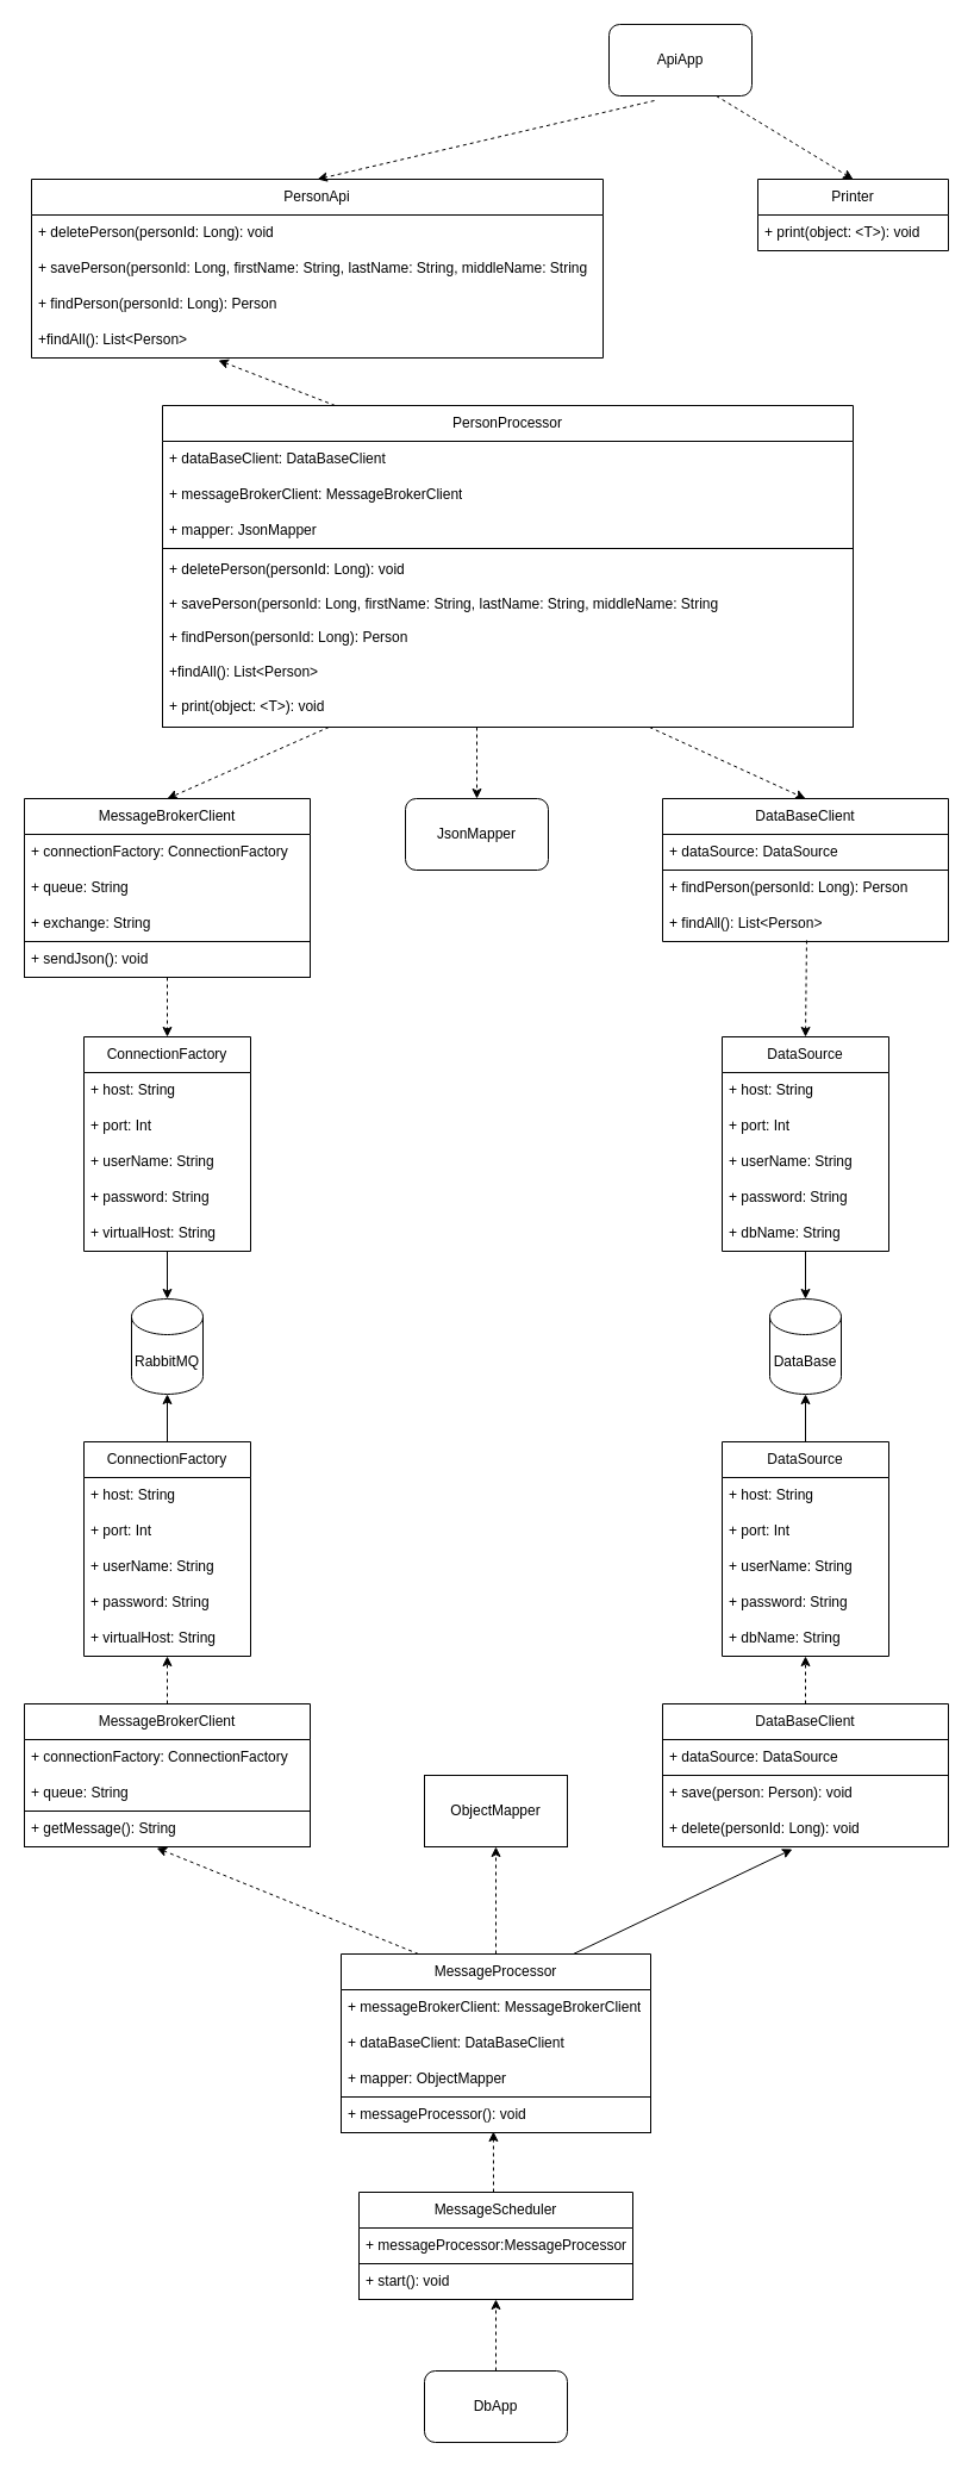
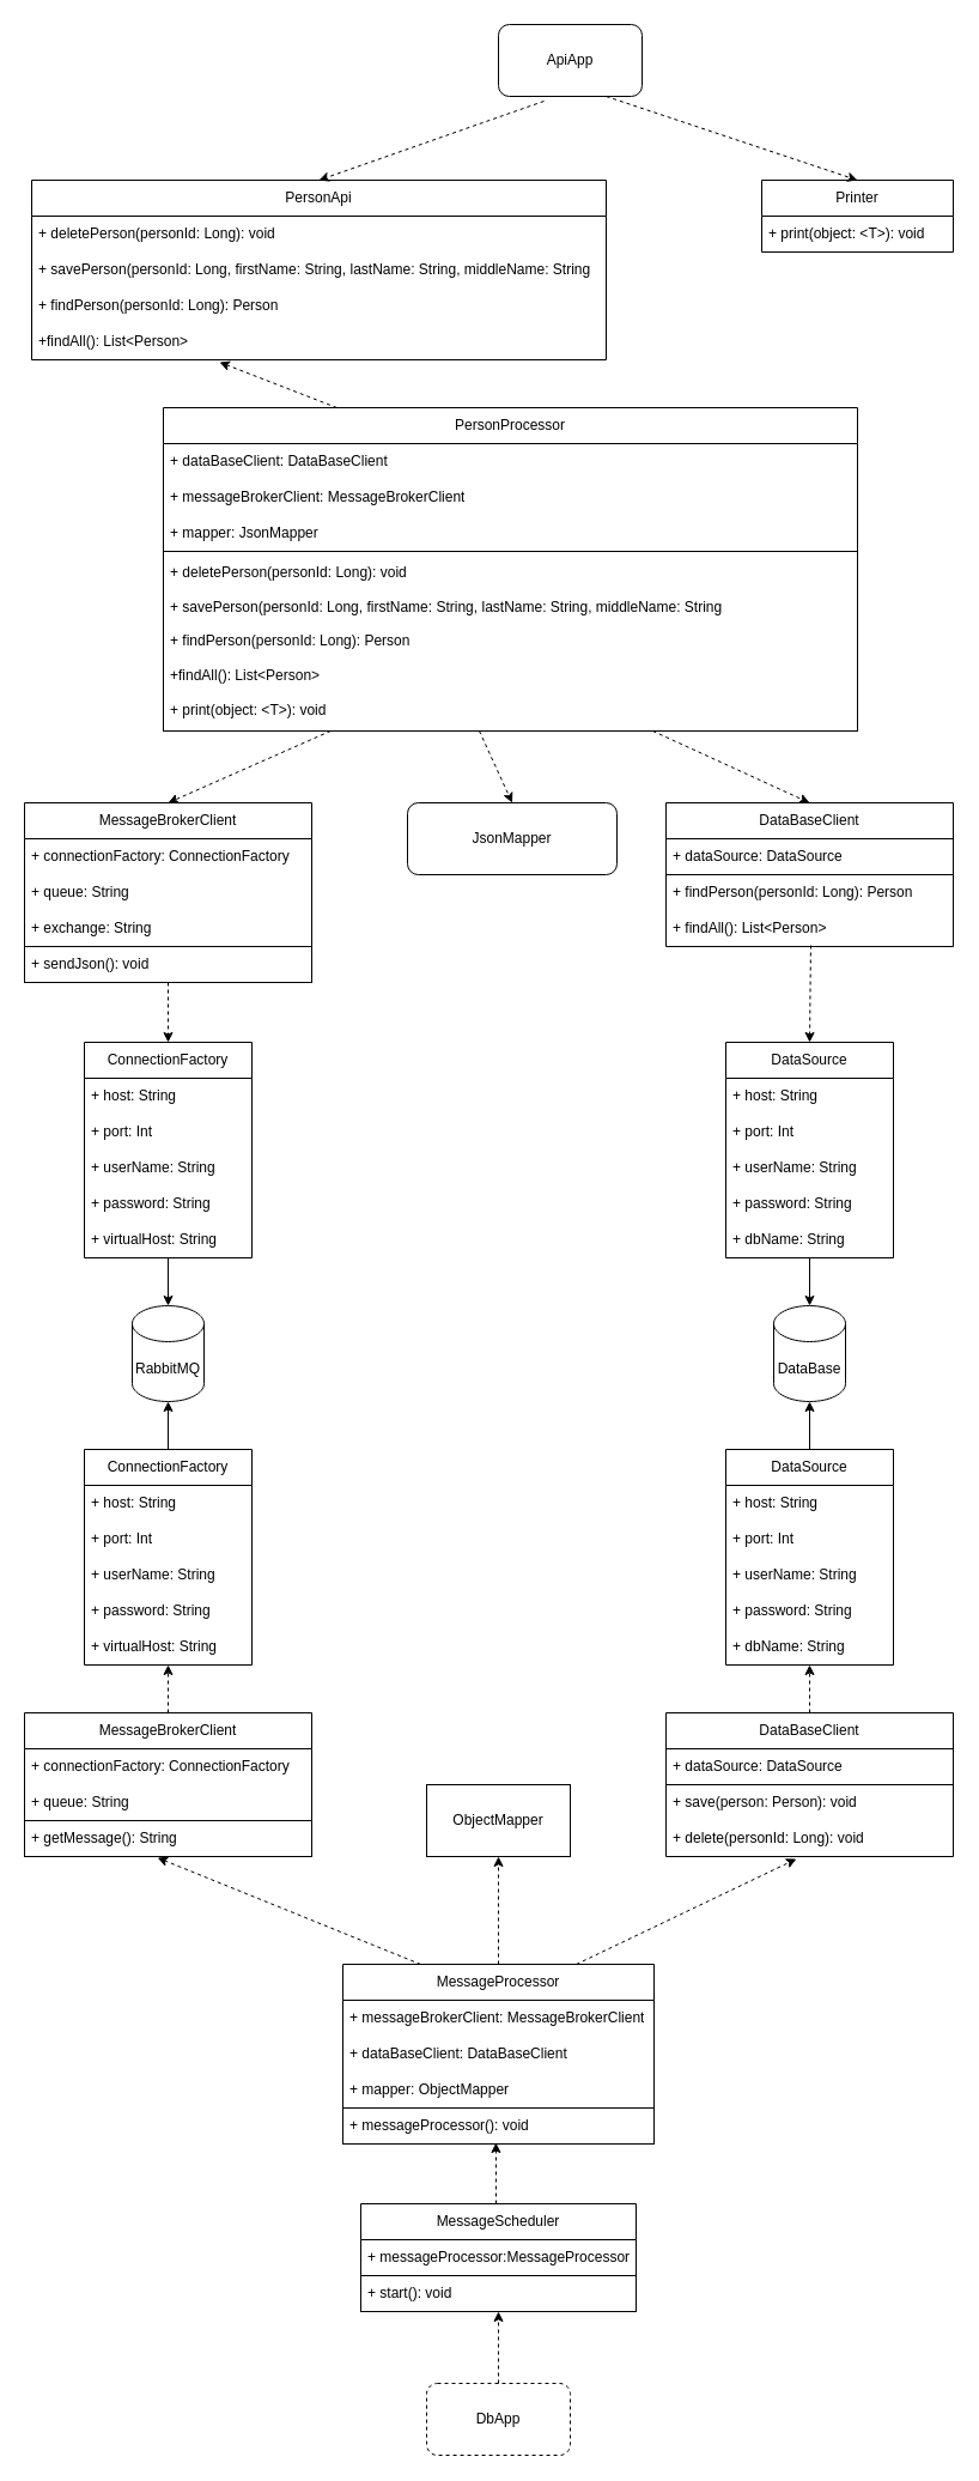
- <mxCell id="4" value="ApiApp" style="rounded=1;whiteSpace=wrap;html=1;" parent="1" vertex="1"><mxGeometry x="511" y="20" width="120" height="60" as="geometry" /></mxCell>
+ <mxCell id="4" value="ApiApp" style="rounded=1;whiteSpace=wrap;html=1;" parent="1" vertex="1"><mxGeometry x="416" y="20" width="120" height="60" as="geometry" /></mxCell>
- <mxCell id="6" value="JsonMapper" style="rounded=1;whiteSpace=wrap;html=1;" parent="1" vertex="1"><mxGeometry x="340" y="670" width="120" height="60" as="geometry" /></mxCell>
+ <mxCell id="6" value="JsonMapper" style="rounded=1;whiteSpace=wrap;html=1;" parent="1" vertex="1"><mxGeometry x="340" y="670" width="175" height="60" as="geometry" /></mxCell>
- <mxCell id="79" value="" style="endArrow=classic;html=1;rounded=0;exitX=0.75;exitY=0;exitDx=0;exitDy=0;entryX=0.454;entryY=1.067;entryDx=0;entryDy=0;dashed=0;entryPerimeter=0;" parent="1" source="7" target="74" edge="1"><mxGeometry width="50" height="50" relative="1" as="geometry"><mxPoint x="426" y="1650" as="sourcePoint" /><mxPoint x="426" y="1560" as="targetPoint" /></mxGeometry></mxCell>
+ <mxCell id="79" value="" style="endArrow=classic;html=1;rounded=0;exitX=0.75;exitY=0;exitDx=0;exitDy=0;entryX=0.454;entryY=1.067;entryDx=0;entryDy=0;dashed=1;entryPerimeter=0;" parent="1" source="7" target="74" edge="1"><mxGeometry width="50" height="50" relative="1" as="geometry"><mxPoint x="426" y="1650" as="sourcePoint" /><mxPoint x="426" y="1560" as="targetPoint" /></mxGeometry></mxCell>
- <mxCell id="5" value="DbApp" style="rounded=1;whiteSpace=wrap;html=1;" parent="1" vertex="1"><mxGeometry x="356" y="1990" width="120" height="60" as="geometry" /></mxCell>
+ <mxCell id="5" value="DbApp" style="rounded=1;whiteSpace=wrap;html=1;dashed=1;" parent="1" vertex="1"><mxGeometry x="356" y="1990" width="120" height="60" as="geometry" /></mxCell>
